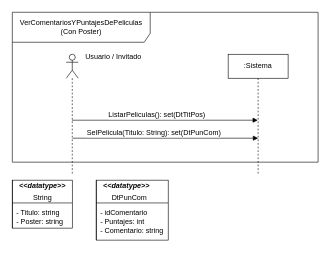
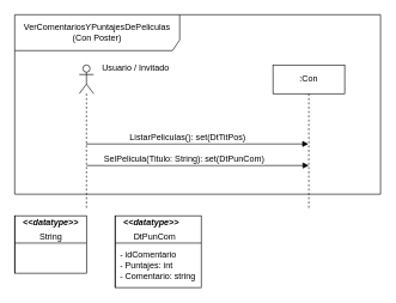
- <mxCell id="4" value=":Sistema" style="shape=umlLifeline;perimeter=lifelinePerimeter;whiteSpace=wrap;html=1;container=1;collapsible=0;recursiveResize=0;outlineConnect=0;" parent="1" vertex="1"><mxGeometry x="380" y="90" width="100" height="200" as="geometry" /></mxCell>
+ <mxCell id="4" value=":Con" style="shape=umlLifeline;perimeter=lifelinePerimeter;whiteSpace=wrap;html=1;container=1;collapsible=0;recursiveResize=0;outlineConnect=0;" parent="1" vertex="1"><mxGeometry x="380" y="90" width="100" height="200" as="geometry" /></mxCell>
- <mxCell id="13" value="- Titulo: string&lt;br&gt;- Poster: string&lt;br&gt;" style="text;html=1;resizable=0;points=[];autosize=1;align=left;verticalAlign=top;spacingTop=-4;" parent="1" vertex="1"><mxGeometry x="25" y="345" width="90" height="30" as="geometry" /></mxCell>
